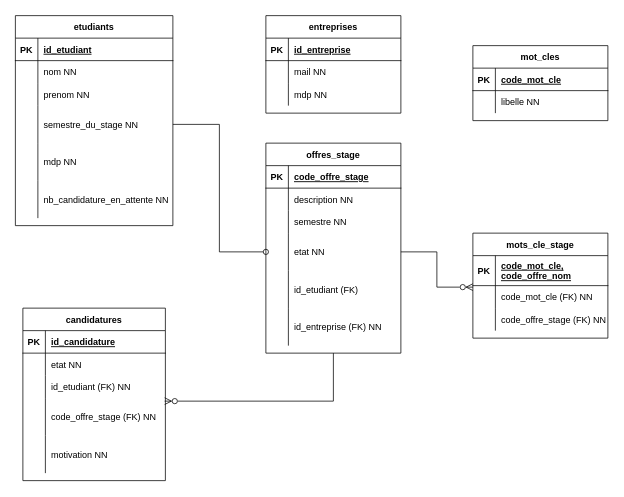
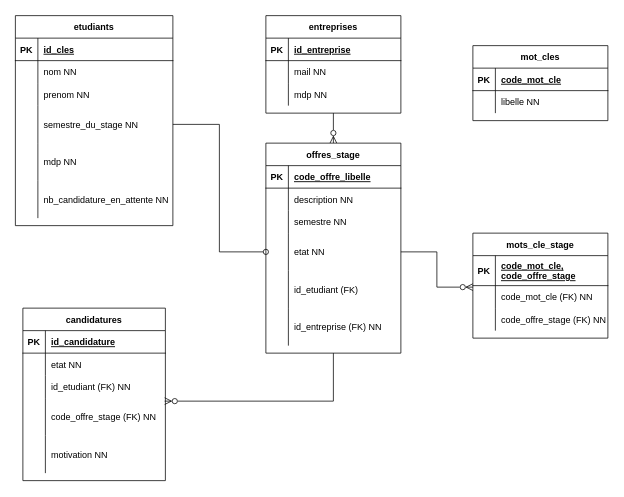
- <mxCell id="45" value="id_etudiant" style="shape=partialRectangle;connectable=0;fillColor=none;top=0;left=0;bottom=0;right=0;align=left;spacingLeft=6;fontStyle=5;overflow=hidden;" vertex="1" parent="43"><mxGeometry x="30" width="180" height="30" as="geometry"><mxRectangle width="180" height="30" as="alternateBounds" /></mxGeometry></mxCell>
+ <mxCell id="45" value="id_cles" style="shape=partialRectangle;connectable=0;fillColor=none;top=0;left=0;bottom=0;right=0;align=left;spacingLeft=6;fontStyle=5;overflow=hidden;" vertex="1" parent="43"><mxGeometry x="30" width="180" height="30" as="geometry"><mxRectangle width="180" height="30" as="alternateBounds" /></mxGeometry></mxCell>
+ <mxCell id="2" style="edgeStyle=orthogonalEdgeStyle;rounded=0;orthogonalLoop=1;jettySize=auto;html=1;endArrow=ERzeroToMany;endFill=0;endSize=7;" edge="1" parent="1" source="3" target="22"><mxGeometry relative="1" as="geometry" /></mxCell>
- <mxCell id="25" value="code_offre_stage" style="shape=partialRectangle;connectable=0;fillColor=none;top=0;left=0;bottom=0;right=0;align=left;spacingLeft=6;fontStyle=5;overflow=hidden;" vertex="1" parent="23"><mxGeometry x="30" width="150" height="30" as="geometry"><mxRectangle width="150" height="30" as="alternateBounds" /></mxGeometry></mxCell>
+ <mxCell id="25" value="code_offre_libelle" style="shape=partialRectangle;connectable=0;fillColor=none;top=0;left=0;bottom=0;right=0;align=left;spacingLeft=6;fontStyle=5;overflow=hidden;" vertex="1" parent="23"><mxGeometry x="30" width="150" height="30" as="geometry"><mxRectangle width="150" height="30" as="alternateBounds" /></mxGeometry></mxCell>
- <mxCell id="80" value="code_mot_cle,&#10;code_offre_nom" style="shape=partialRectangle;connectable=0;fillColor=none;top=0;left=0;bottom=0;right=0;align=left;spacingLeft=6;fontStyle=5;overflow=hidden;" vertex="1" parent="78"><mxGeometry x="30" width="150" height="40" as="geometry"><mxRectangle width="150" height="40" as="alternateBounds" /></mxGeometry></mxCell>
+ <mxCell id="80" value="code_mot_cle,&#10;code_offre_stage" style="shape=partialRectangle;connectable=0;fillColor=none;top=0;left=0;bottom=0;right=0;align=left;spacingLeft=6;fontStyle=5;overflow=hidden;" vertex="1" parent="78"><mxGeometry x="30" width="150" height="40" as="geometry"><mxRectangle width="150" height="40" as="alternateBounds" /></mxGeometry></mxCell>
